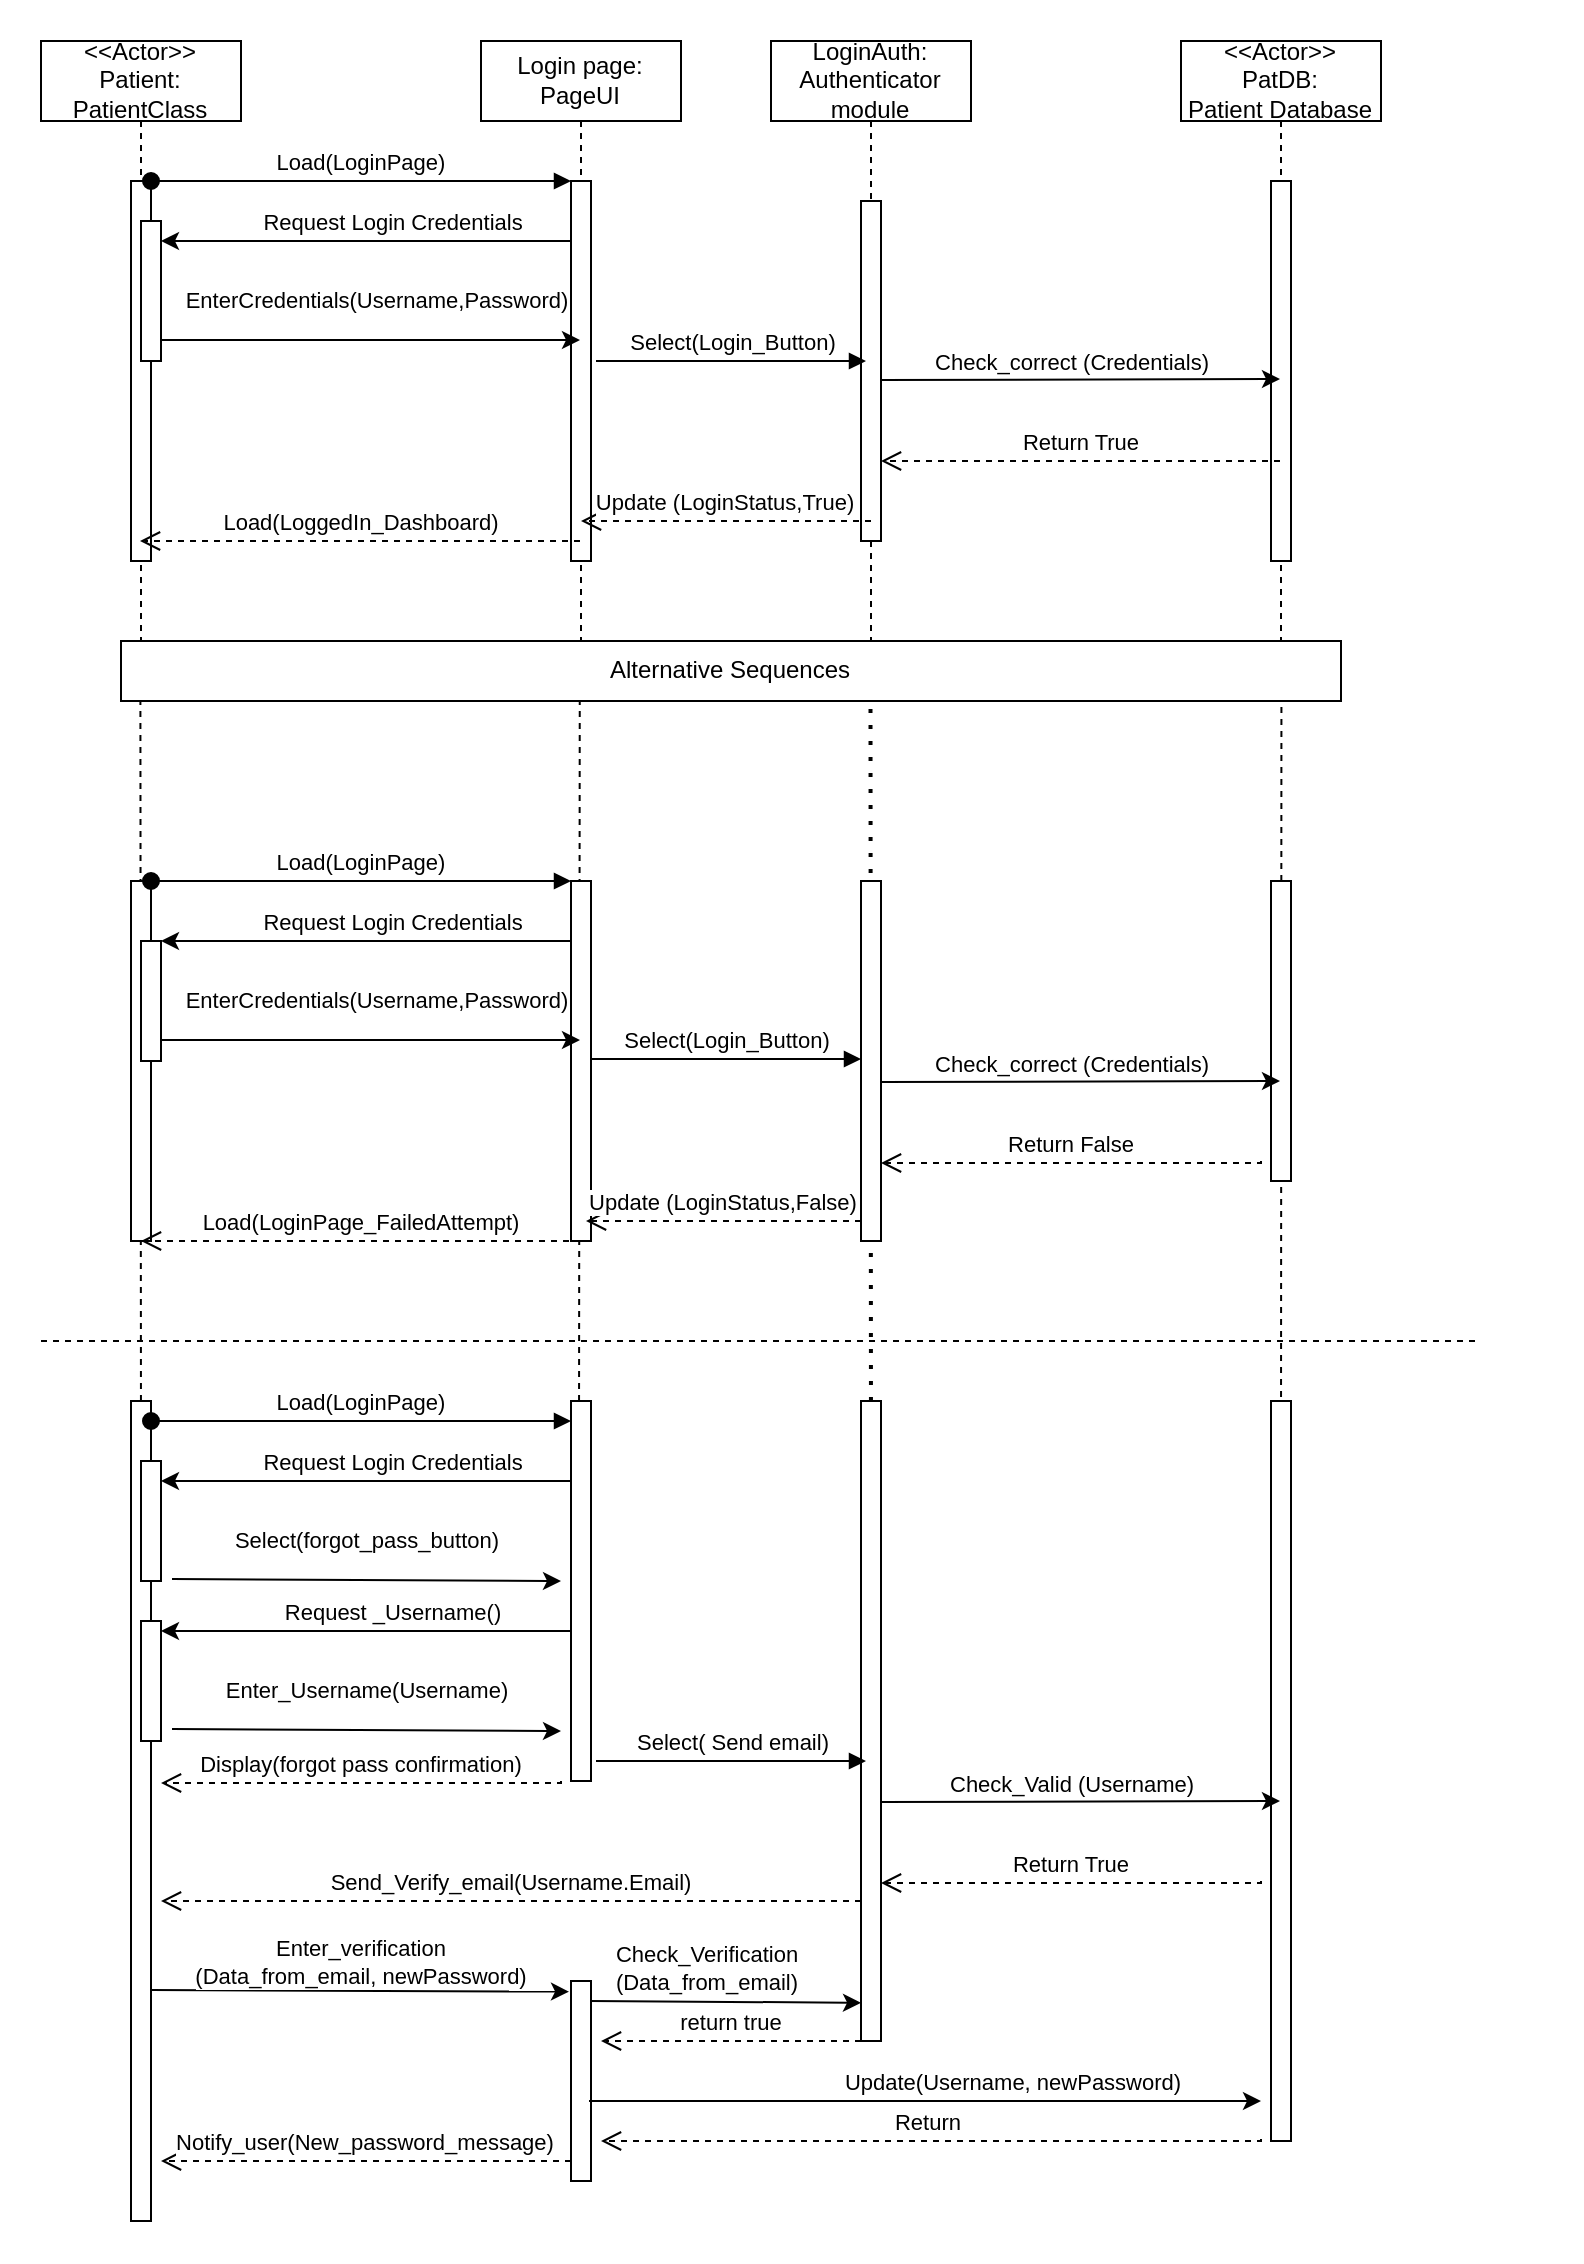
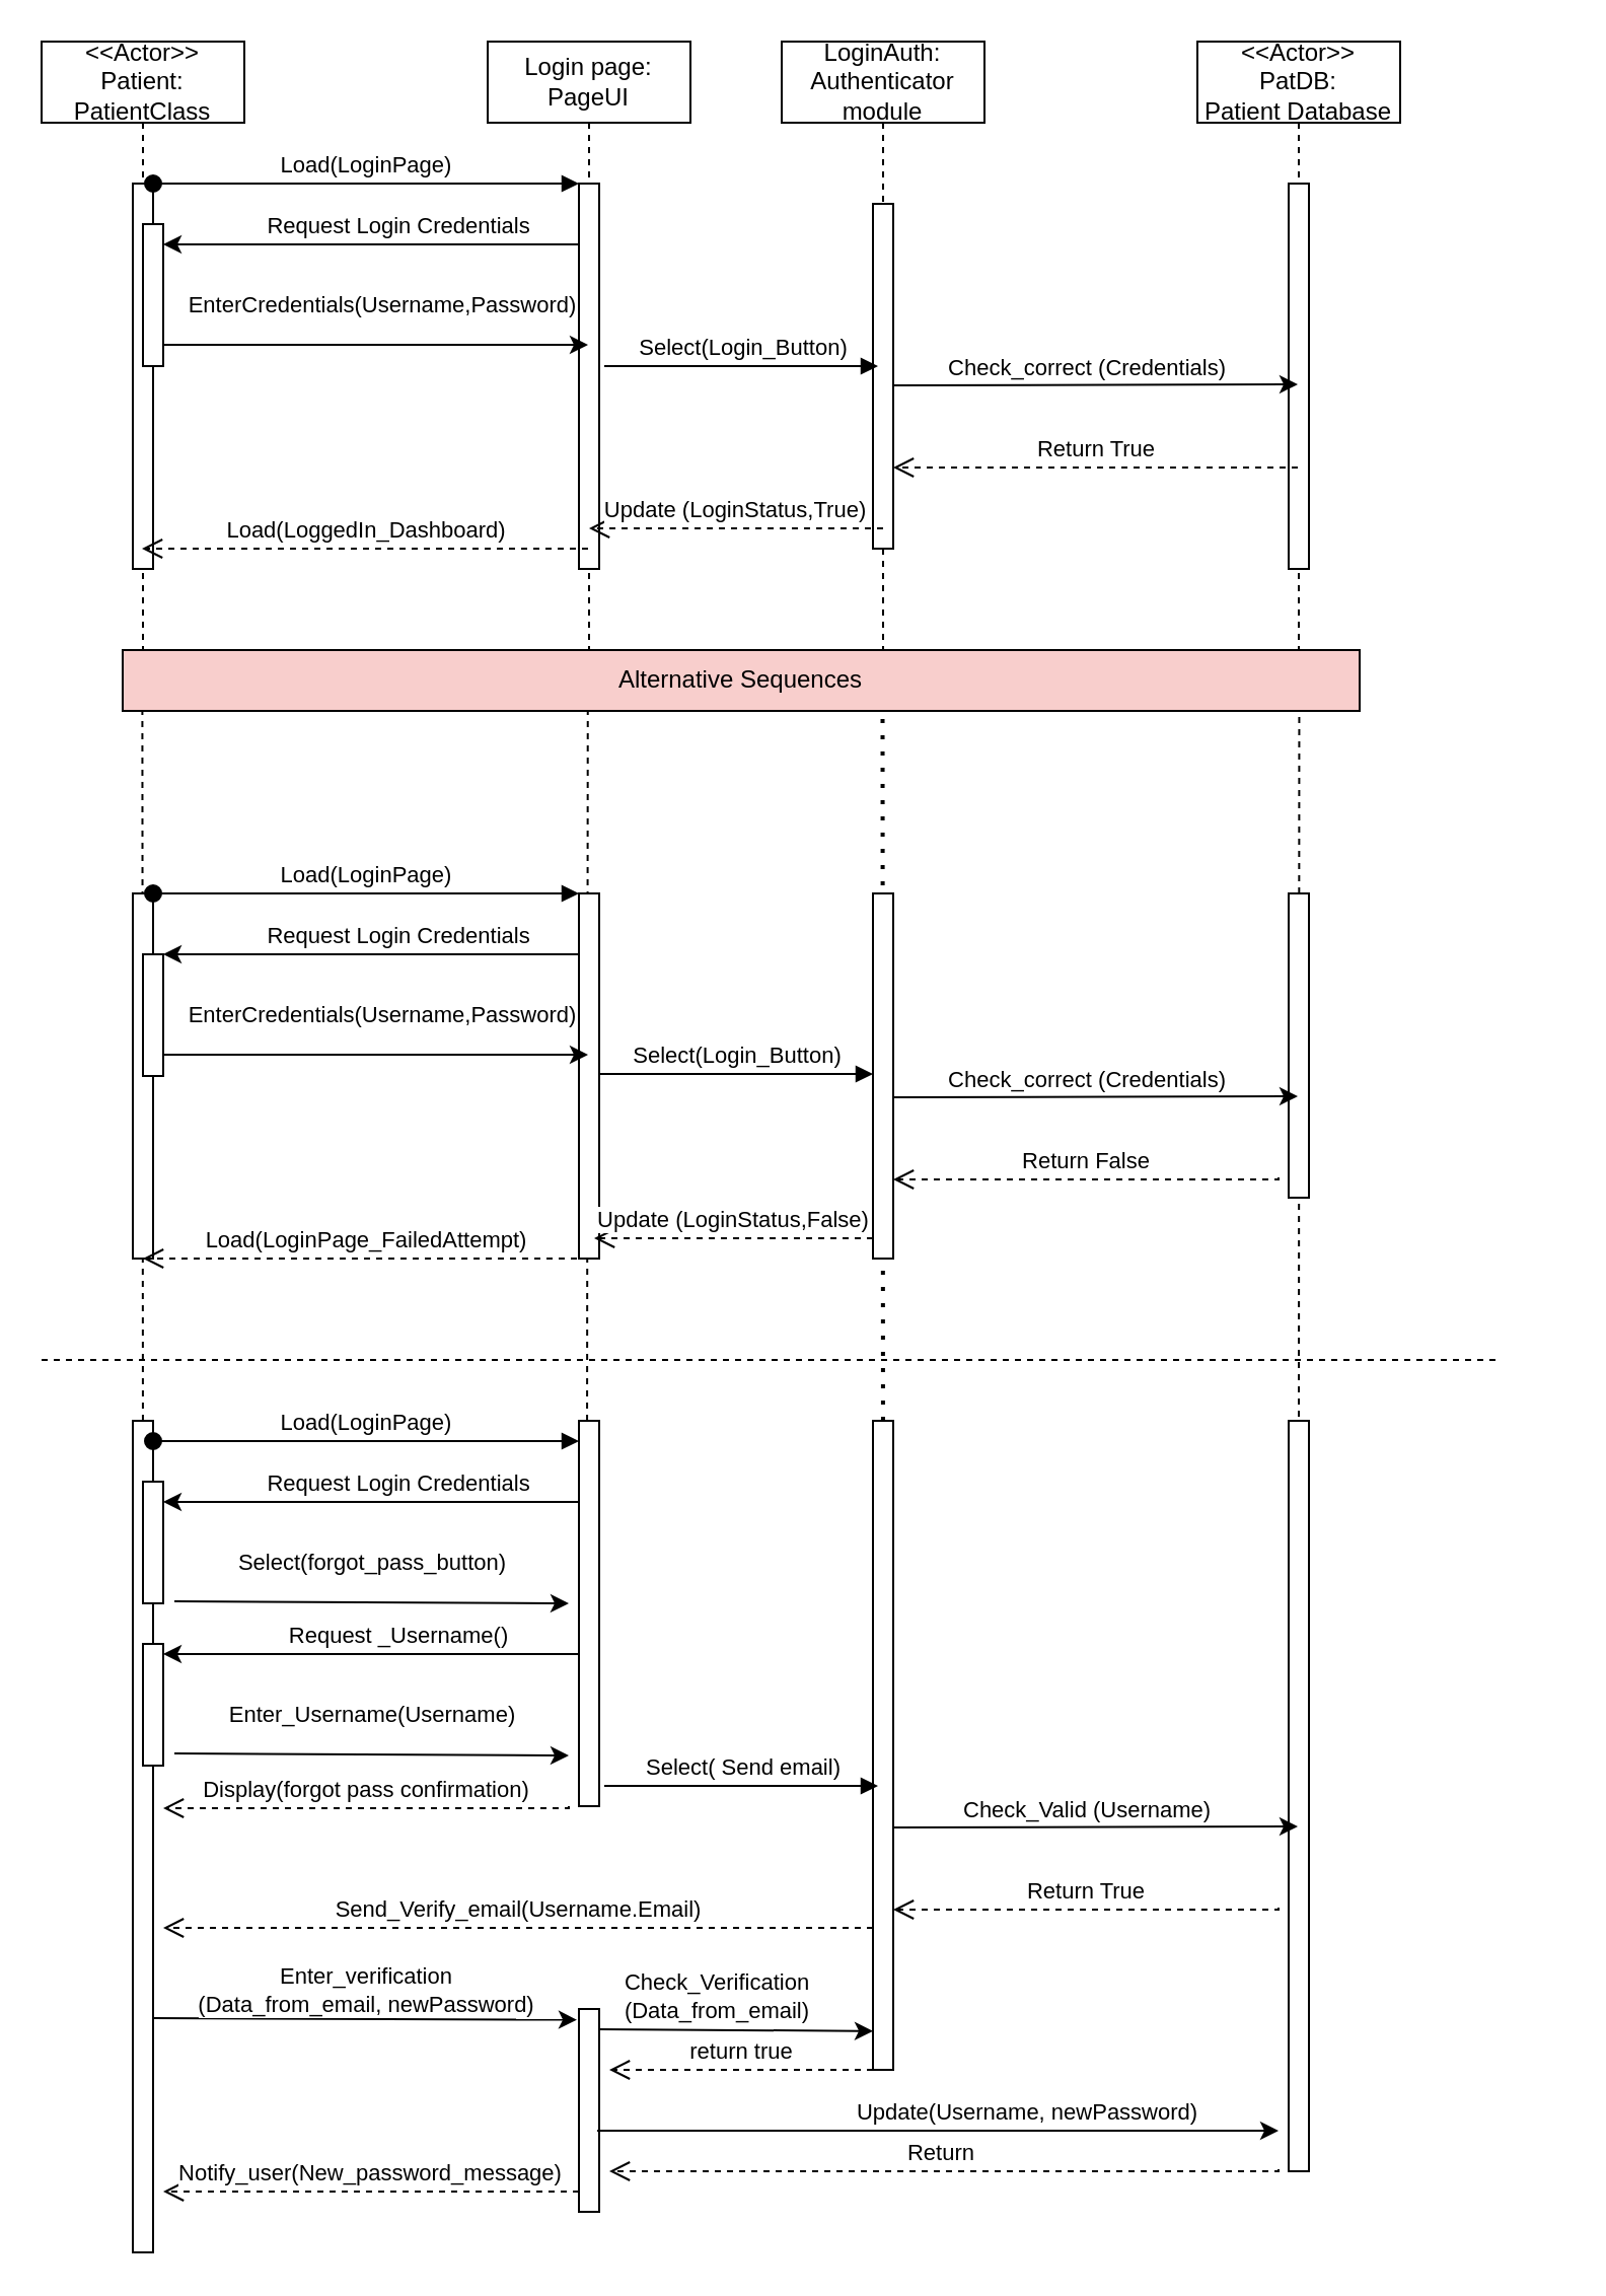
- <mxCell id="22" value="Alternative Sequences" style="rounded=0;whiteSpace=wrap;html=1;" vertex="1" parent="1"><mxGeometry x="60" y="320" width="610" height="30" as="geometry" /></mxCell>
+ <mxCell id="22" value="Alternative Sequences" style="rounded=0;whiteSpace=wrap;html=1;fillColor=#f8cecc;" vertex="1" parent="1"><mxGeometry x="60" y="320" width="610" height="30" as="geometry" /></mxCell>
